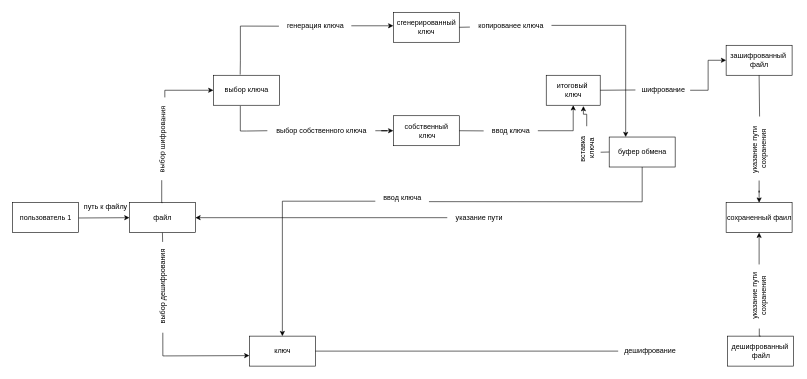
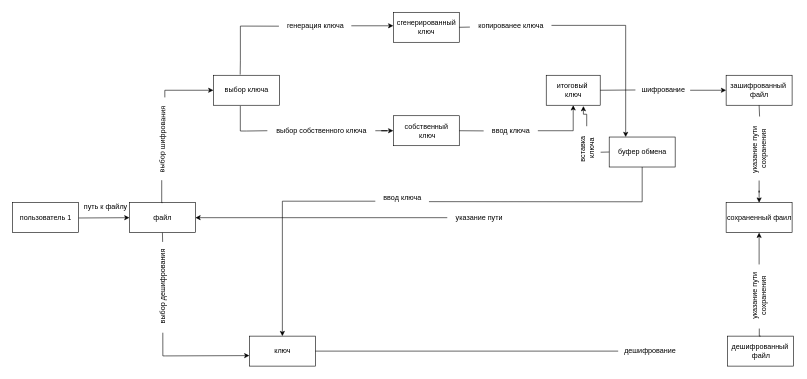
- <mxCell id="9" value="зашифрованный&amp;nbsp;&lt;br&gt;файл" style="html=1;" vertex="1" name="Object" parent="1"><mxGeometry x="1210" y="75" width="110" height="50" as="geometry" /></mxCell>
+ <mxCell id="9" value="зашифрованный&amp;nbsp;&lt;br&gt;файл" style="html=1;" vertex="1" name="Object" parent="1"><mxGeometry x="1210" y="125" width="110" height="50" as="geometry" /></mxCell>
